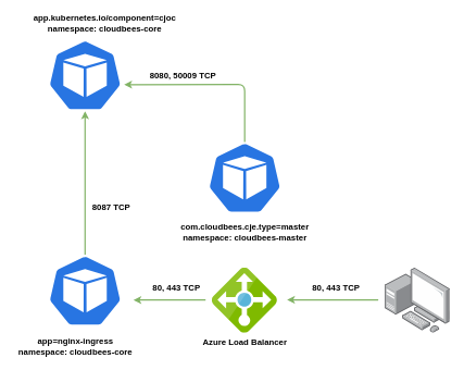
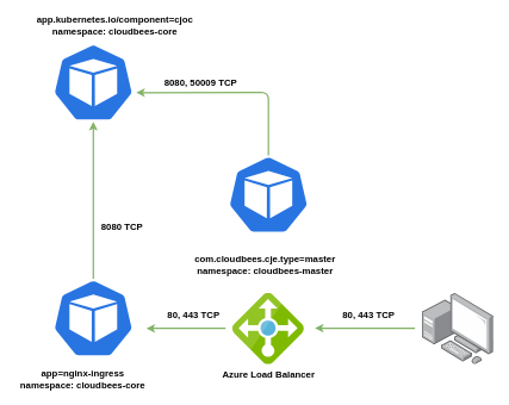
- <mxCell id="3" value="&lt;b style=&quot;font-size: 13px&quot;&gt;8087 TCP&lt;/b&gt;" style="text;html=1;align=center;verticalAlign=middle;resizable=0;points=[];autosize=1;" parent="1" vertex="1"><mxGeometry x="135" y="307" width="70" height="20" as="geometry" /></mxCell>
+ <mxCell id="3" value="&lt;b style=&quot;font-size: 13px&quot;&gt;8080 TCP&lt;/b&gt;" style="text;html=1;align=center;verticalAlign=middle;resizable=0;points=[];autosize=1;" parent="1" vertex="1"><mxGeometry x="135" y="307" width="70" height="20" as="geometry" /></mxCell>
- <mxCell id="9" value="&lt;font style=&quot;font-size: 13px&quot;&gt;&lt;b&gt;com.cloudbees.cje.type=master&lt;br&gt;namespace: cloudbees-master&lt;br&gt;&lt;/b&gt;&lt;/font&gt;" style="text;html=1;align=center;verticalAlign=middle;resizable=0;points=[];autosize=1;" parent="1" vertex="1"><mxGeometry x="270" y="340" width="210" height="30" as="geometry" /></mxCell>
+ <mxCell id="9" value="&lt;font style=&quot;font-size: 13px&quot;&gt;&lt;b&gt;com.cloudbees.cje.type=master&lt;br&gt;namespace: cloudbees-master&lt;br&gt;&lt;/b&gt;&lt;/font&gt;" style="text;html=1;align=center;verticalAlign=middle;resizable=0;points=[];autosize=1;" parent="1" vertex="1"><mxGeometry x="265" y="355" width="210" height="30" as="geometry" /></mxCell>
